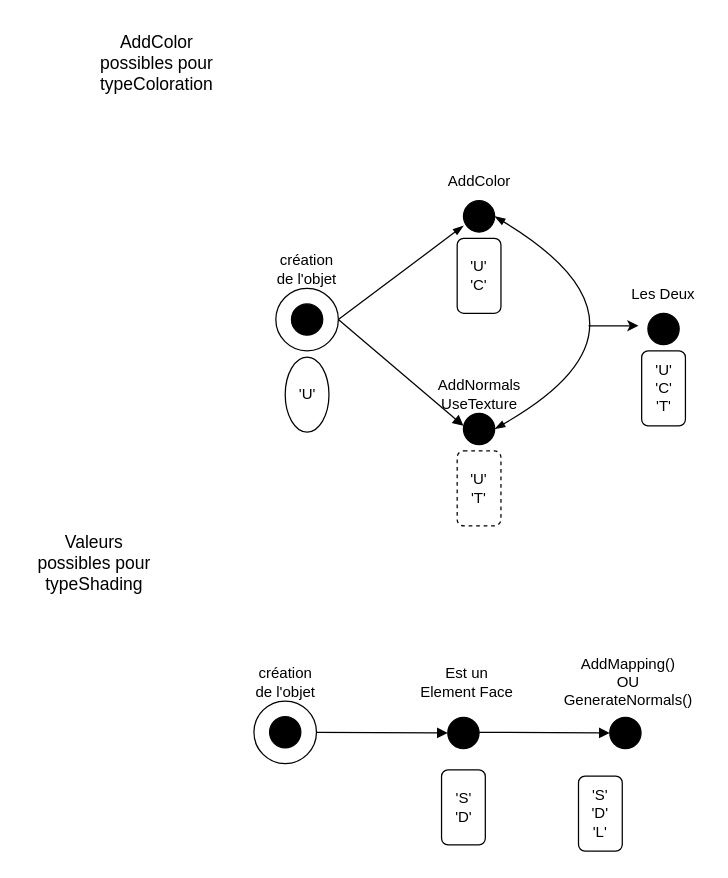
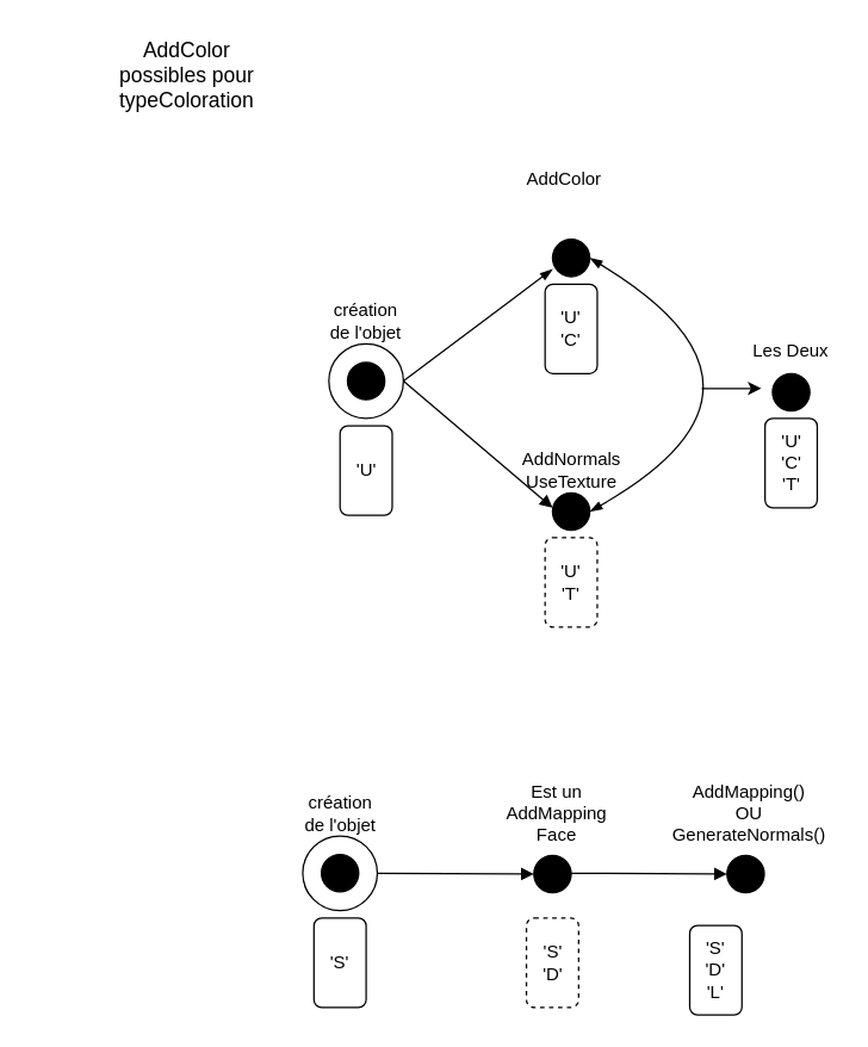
- <mxCell id="10" value="AddColor" style="text;html=1;strokeColor=none;fillColor=none;align=center;verticalAlign=middle;whiteSpace=wrap;rounded=0;" vertex="1" parent="1"><mxGeometry x="352.5" y="130" width="60" height="30" as="geometry" /></mxCell>
+ <mxCell id="10" value="AddColor" style="text;html=1;strokeColor=none;fillColor=none;align=center;verticalAlign=middle;whiteSpace=wrap;rounded=0;" vertex="1" parent="1"><mxGeometry x="347.5" y="105" width="60" height="30" as="geometry" /></mxCell>
- <mxCell id="7" value="'U'" style="ellipse;whiteSpace=wrap;html=1;" vertex="1" parent="1"><mxGeometry x="227.5" y="285" width="35" height="60" as="geometry" /></mxCell>
+ <mxCell id="7" value="'U'" style="rounded=1;whiteSpace=wrap;html=1;" vertex="1" parent="1"><mxGeometry x="227.5" y="285" width="35" height="60" as="geometry" /></mxCell>
- <mxCell id="20" value="&lt;font style=&quot;font-size: 14px;&quot;&gt;Valeurs possibles pour typeShading&lt;/font&gt;" style="text;html=1;strokeColor=none;fillColor=none;align=center;verticalAlign=middle;whiteSpace=wrap;rounded=0;" vertex="1" parent="1"><mxGeometry x="20" y="420" width="110" height="60" as="geometry" /></mxCell>
- <mxCell id="27" value="Est un Element Face" style="text;html=1;strokeColor=none;fillColor=none;align=center;verticalAlign=middle;whiteSpace=wrap;rounded=0;" vertex="1" parent="1"><mxGeometry x="332.5" y="525" width="80" height="40" as="geometry" /></mxCell>
+ <mxCell id="27" value="Est un AddMapping Face" style="text;html=1;strokeColor=none;fillColor=none;align=center;verticalAlign=middle;whiteSpace=wrap;rounded=0;" vertex="1" parent="1"><mxGeometry x="332.5" y="525" width="80" height="40" as="geometry" /></mxCell>
+ <mxCell id="24" value="'S'" style="rounded=1;whiteSpace=wrap;html=1;" vertex="1" parent="1"><mxGeometry x="210" y="615" width="35" height="60" as="geometry" /></mxCell>
- <mxCell id="26" value="'S'&lt;br&gt;'D'" style="rounded=1;whiteSpace=wrap;html=1;" vertex="1" parent="1"><mxGeometry x="352.5" y="615" width="35" height="60" as="geometry" /></mxCell>
+ <mxCell id="26" value="'S'&lt;br&gt;'D'" style="rounded=1;whiteSpace=wrap;html=1;dashed=1;" vertex="1" parent="1"><mxGeometry x="352.5" y="615" width="35" height="60" as="geometry" /></mxCell>
